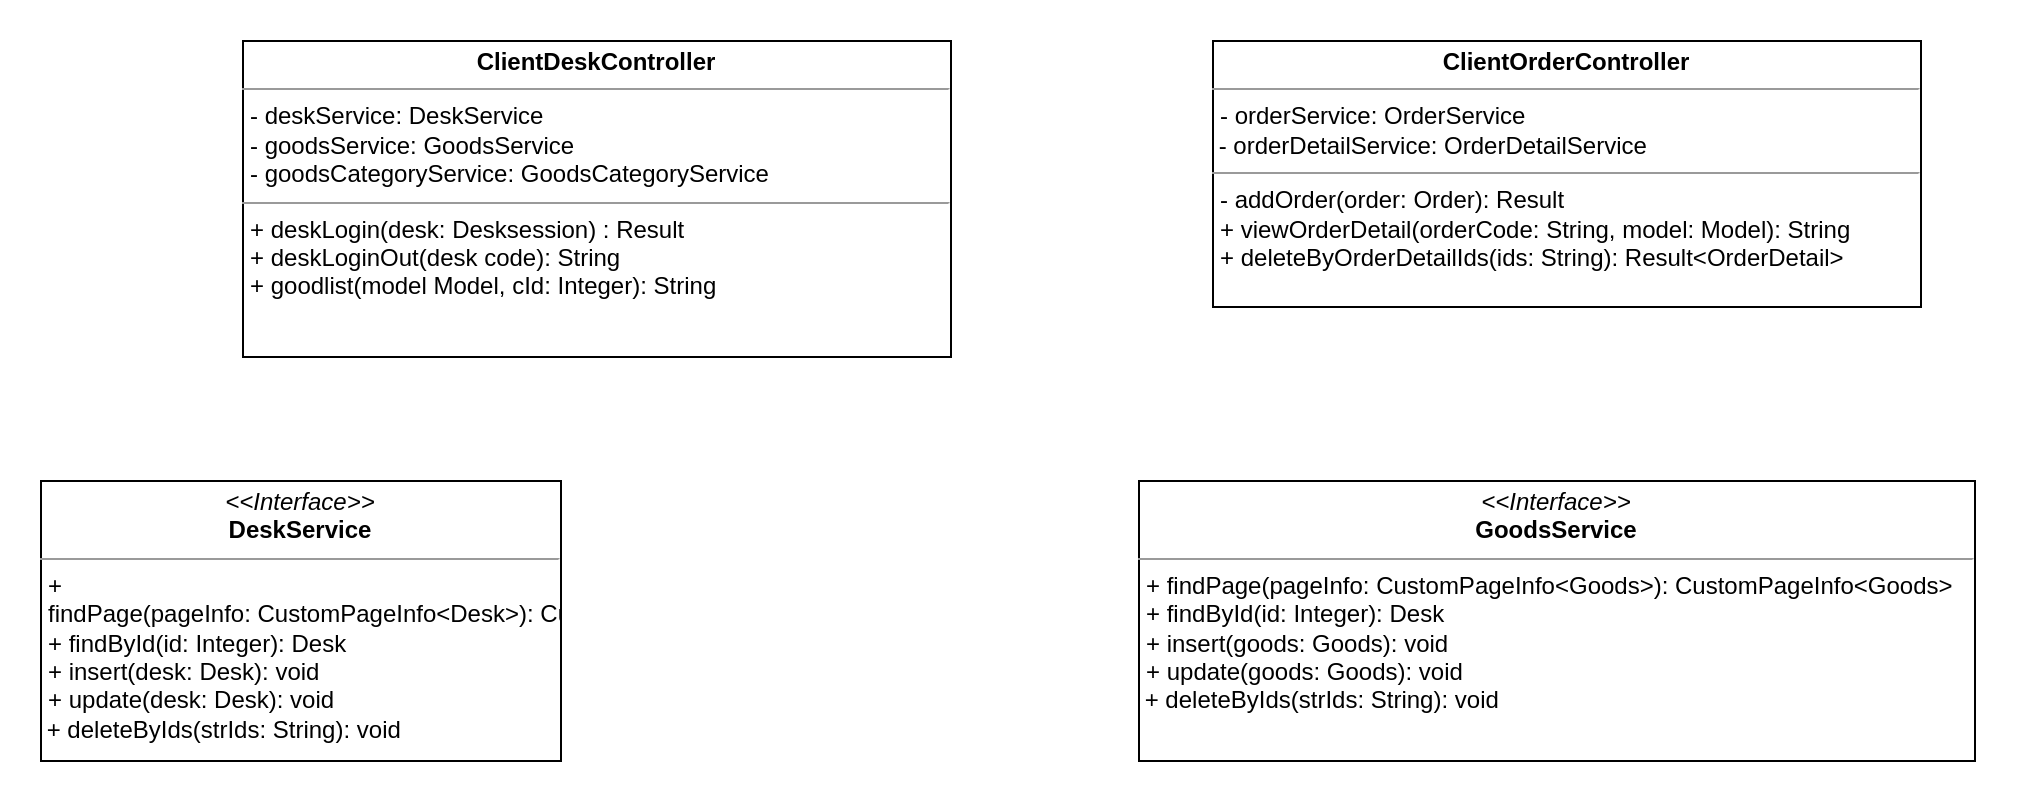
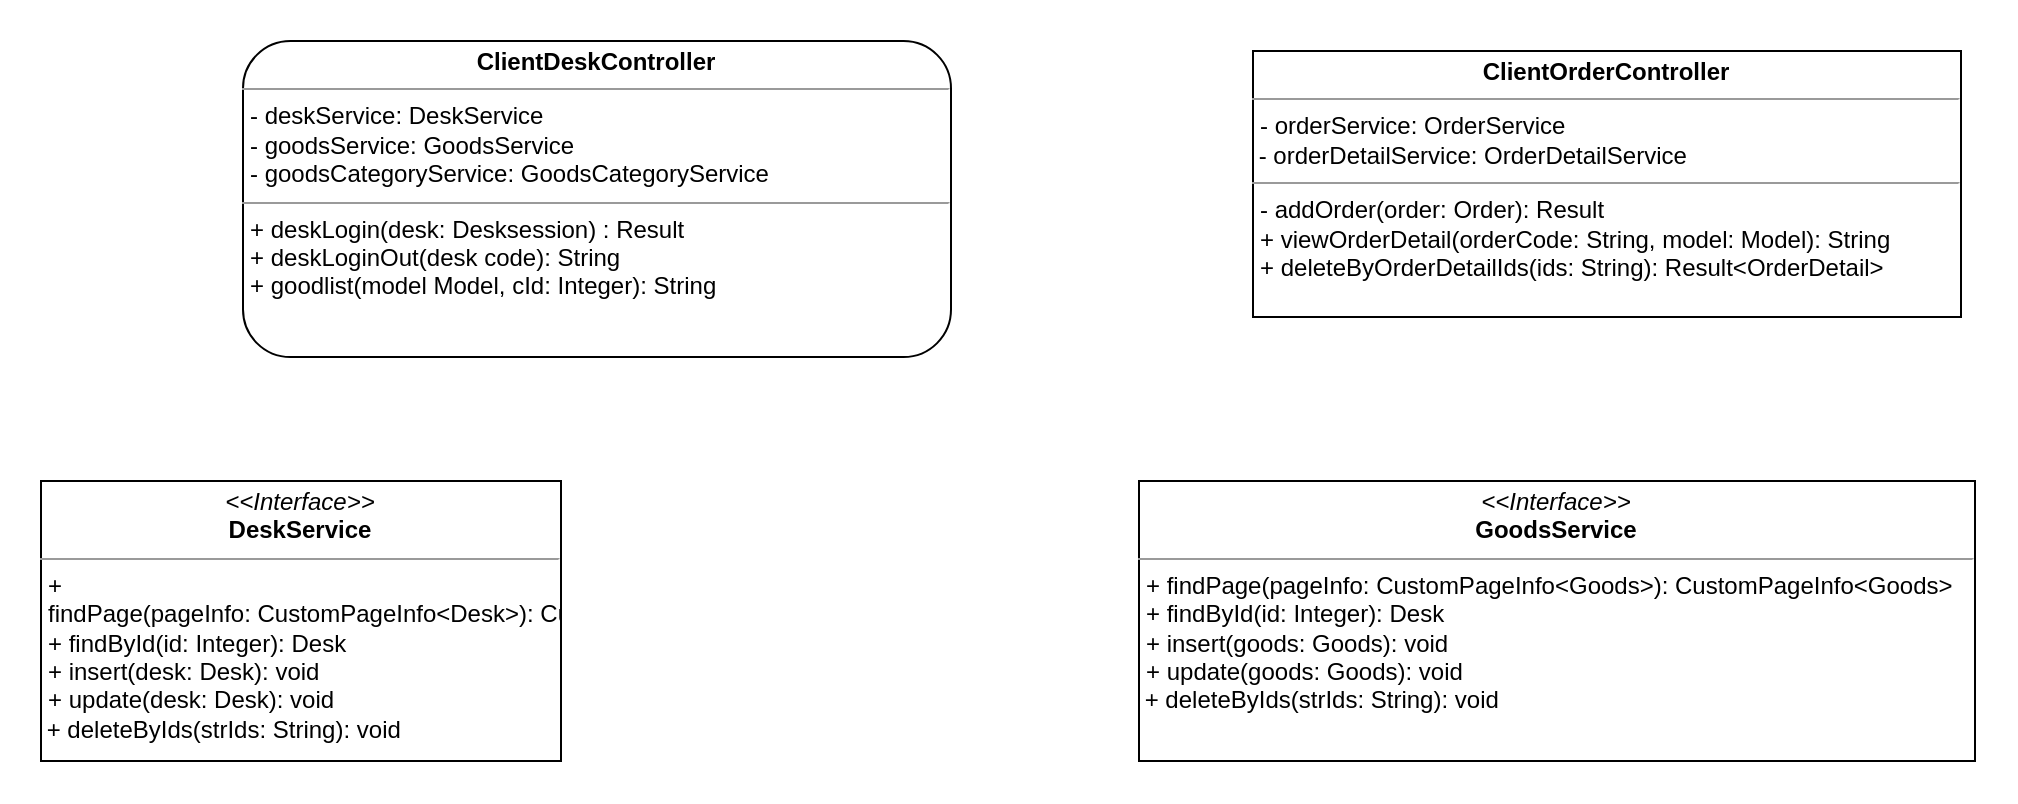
- <mxCell id="3" value="&lt;p style=&quot;margin:0px;margin-top:4px;text-align:center;&quot;&gt;&lt;b&gt;ClientOrderController&lt;/b&gt;&lt;br&gt;&lt;/p&gt;&lt;hr size=&quot;1&quot;&gt;&lt;p style=&quot;margin:0px;margin-left:4px;&quot;&gt;&lt;span style=&quot;background-color: initial;&quot;&gt;-&amp;nbsp;orderService:&amp;nbsp;OrderService&lt;/span&gt;&lt;span style=&quot;background-color: initial;&quot;&gt;&amp;nbsp;&lt;/span&gt;&lt;/p&gt;&amp;nbsp;- orderDetailService:&amp;nbsp;OrderDetailService&lt;hr size=&quot;1&quot;&gt;&lt;p style=&quot;margin:0px;margin-left:4px;&quot;&gt;-&amp;nbsp;addOrder(order: Order): Result&lt;/p&gt;&lt;p style=&quot;margin:0px;margin-left:4px;&quot;&gt;+&amp;nbsp;viewOrderDetail(orderCode: String, model: Model): String&lt;/p&gt;&lt;p style=&quot;margin:0px;margin-left:4px;&quot;&gt;+&amp;nbsp;deleteByOrderDetailIds(ids: String): Result&amp;lt;OrderDetail&amp;gt;&lt;/p&gt;" style="verticalAlign=top;align=left;overflow=fill;fontSize=12;fontFamily=Helvetica;html=1;whiteSpace=wrap;" vertex="1" parent="1"><mxGeometry x="606" y="20" width="354" height="133" as="geometry" /></mxCell>
+ <mxCell id="3" value="&lt;p style=&quot;margin:0px;margin-top:4px;text-align:center;&quot;&gt;&lt;b&gt;ClientOrderController&lt;/b&gt;&lt;br&gt;&lt;/p&gt;&lt;hr size=&quot;1&quot;&gt;&lt;p style=&quot;margin:0px;margin-left:4px;&quot;&gt;&lt;span style=&quot;background-color: initial;&quot;&gt;-&amp;nbsp;orderService:&amp;nbsp;OrderService&lt;/span&gt;&lt;span style=&quot;background-color: initial;&quot;&gt;&amp;nbsp;&lt;/span&gt;&lt;/p&gt;&amp;nbsp;- orderDetailService:&amp;nbsp;OrderDetailService&lt;hr size=&quot;1&quot;&gt;&lt;p style=&quot;margin:0px;margin-left:4px;&quot;&gt;-&amp;nbsp;addOrder(order: Order): Result&lt;/p&gt;&lt;p style=&quot;margin:0px;margin-left:4px;&quot;&gt;+&amp;nbsp;viewOrderDetail(orderCode: String, model: Model): String&lt;/p&gt;&lt;p style=&quot;margin:0px;margin-left:4px;&quot;&gt;+&amp;nbsp;deleteByOrderDetailIds(ids: String): Result&amp;lt;OrderDetail&amp;gt;&lt;/p&gt;" style="verticalAlign=top;align=left;overflow=fill;fontSize=12;fontFamily=Helvetica;html=1;whiteSpace=wrap;" vertex="1" parent="1"><mxGeometry x="626" y="25" width="354" height="133" as="geometry" /></mxCell>
- <mxCell id="2" value="&lt;p style=&quot;margin:0px;margin-top:4px;text-align:center;&quot;&gt;&lt;b&gt;ClientDeskController&lt;/b&gt;&lt;br&gt;&lt;/p&gt;&lt;hr size=&quot;1&quot;&gt;&lt;p style=&quot;margin:0px;margin-left:4px;&quot;&gt;-&amp;nbsp;deskService:&amp;nbsp;DeskService&lt;/p&gt;&lt;p style=&quot;margin:0px;margin-left:4px;&quot;&gt;- goodsService:&amp;nbsp;GoodsService&lt;/p&gt;&lt;p style=&quot;margin:0px;margin-left:4px;&quot;&gt;-&amp;nbsp;goodsCategoryService:&amp;nbsp;GoodsCategoryService&lt;/p&gt;&lt;hr size=&quot;1&quot;&gt;&lt;p style=&quot;margin:0px;margin-left:4px;&quot;&gt;+&amp;nbsp;deskLogin(desk: Desksession) : Result&amp;nbsp;&lt;/p&gt;&lt;p style=&quot;margin:0px;margin-left:4px;&quot;&gt;+&amp;nbsp;deskLoginOut(desk code): String&lt;/p&gt;&lt;p style=&quot;margin:0px;margin-left:4px;&quot;&gt;+ goodlist(model Model, cId: Integer): String&lt;/p&gt;" style="verticalAlign=top;align=left;overflow=fill;fontSize=12;fontFamily=Helvetica;html=1;whiteSpace=wrap;" vertex="1" parent="1"><mxGeometry x="121" y="20" width="354" height="158" as="geometry" /></mxCell>
+ <mxCell id="2" value="&lt;p style=&quot;margin:0px;margin-top:4px;text-align:center;&quot;&gt;&lt;b&gt;ClientDeskController&lt;/b&gt;&lt;br&gt;&lt;/p&gt;&lt;hr size=&quot;1&quot;&gt;&lt;p style=&quot;margin:0px;margin-left:4px;&quot;&gt;-&amp;nbsp;deskService:&amp;nbsp;DeskService&lt;/p&gt;&lt;p style=&quot;margin:0px;margin-left:4px;&quot;&gt;- goodsService:&amp;nbsp;GoodsService&lt;/p&gt;&lt;p style=&quot;margin:0px;margin-left:4px;&quot;&gt;-&amp;nbsp;goodsCategoryService:&amp;nbsp;GoodsCategoryService&lt;/p&gt;&lt;hr size=&quot;1&quot;&gt;&lt;p style=&quot;margin:0px;margin-left:4px;&quot;&gt;+&amp;nbsp;deskLogin(desk: Desksession) : Result&amp;nbsp;&lt;/p&gt;&lt;p style=&quot;margin:0px;margin-left:4px;&quot;&gt;+&amp;nbsp;deskLoginOut(desk code): String&lt;/p&gt;&lt;p style=&quot;margin:0px;margin-left:4px;&quot;&gt;+ goodlist(model Model, cId: Integer): String&lt;/p&gt;" style="verticalAlign=top;align=left;overflow=fill;fontSize=12;fontFamily=Helvetica;html=1;whiteSpace=wrap;rounded=1;" vertex="1" parent="1"><mxGeometry x="121" y="20" width="354" height="158" as="geometry" /></mxCell>
